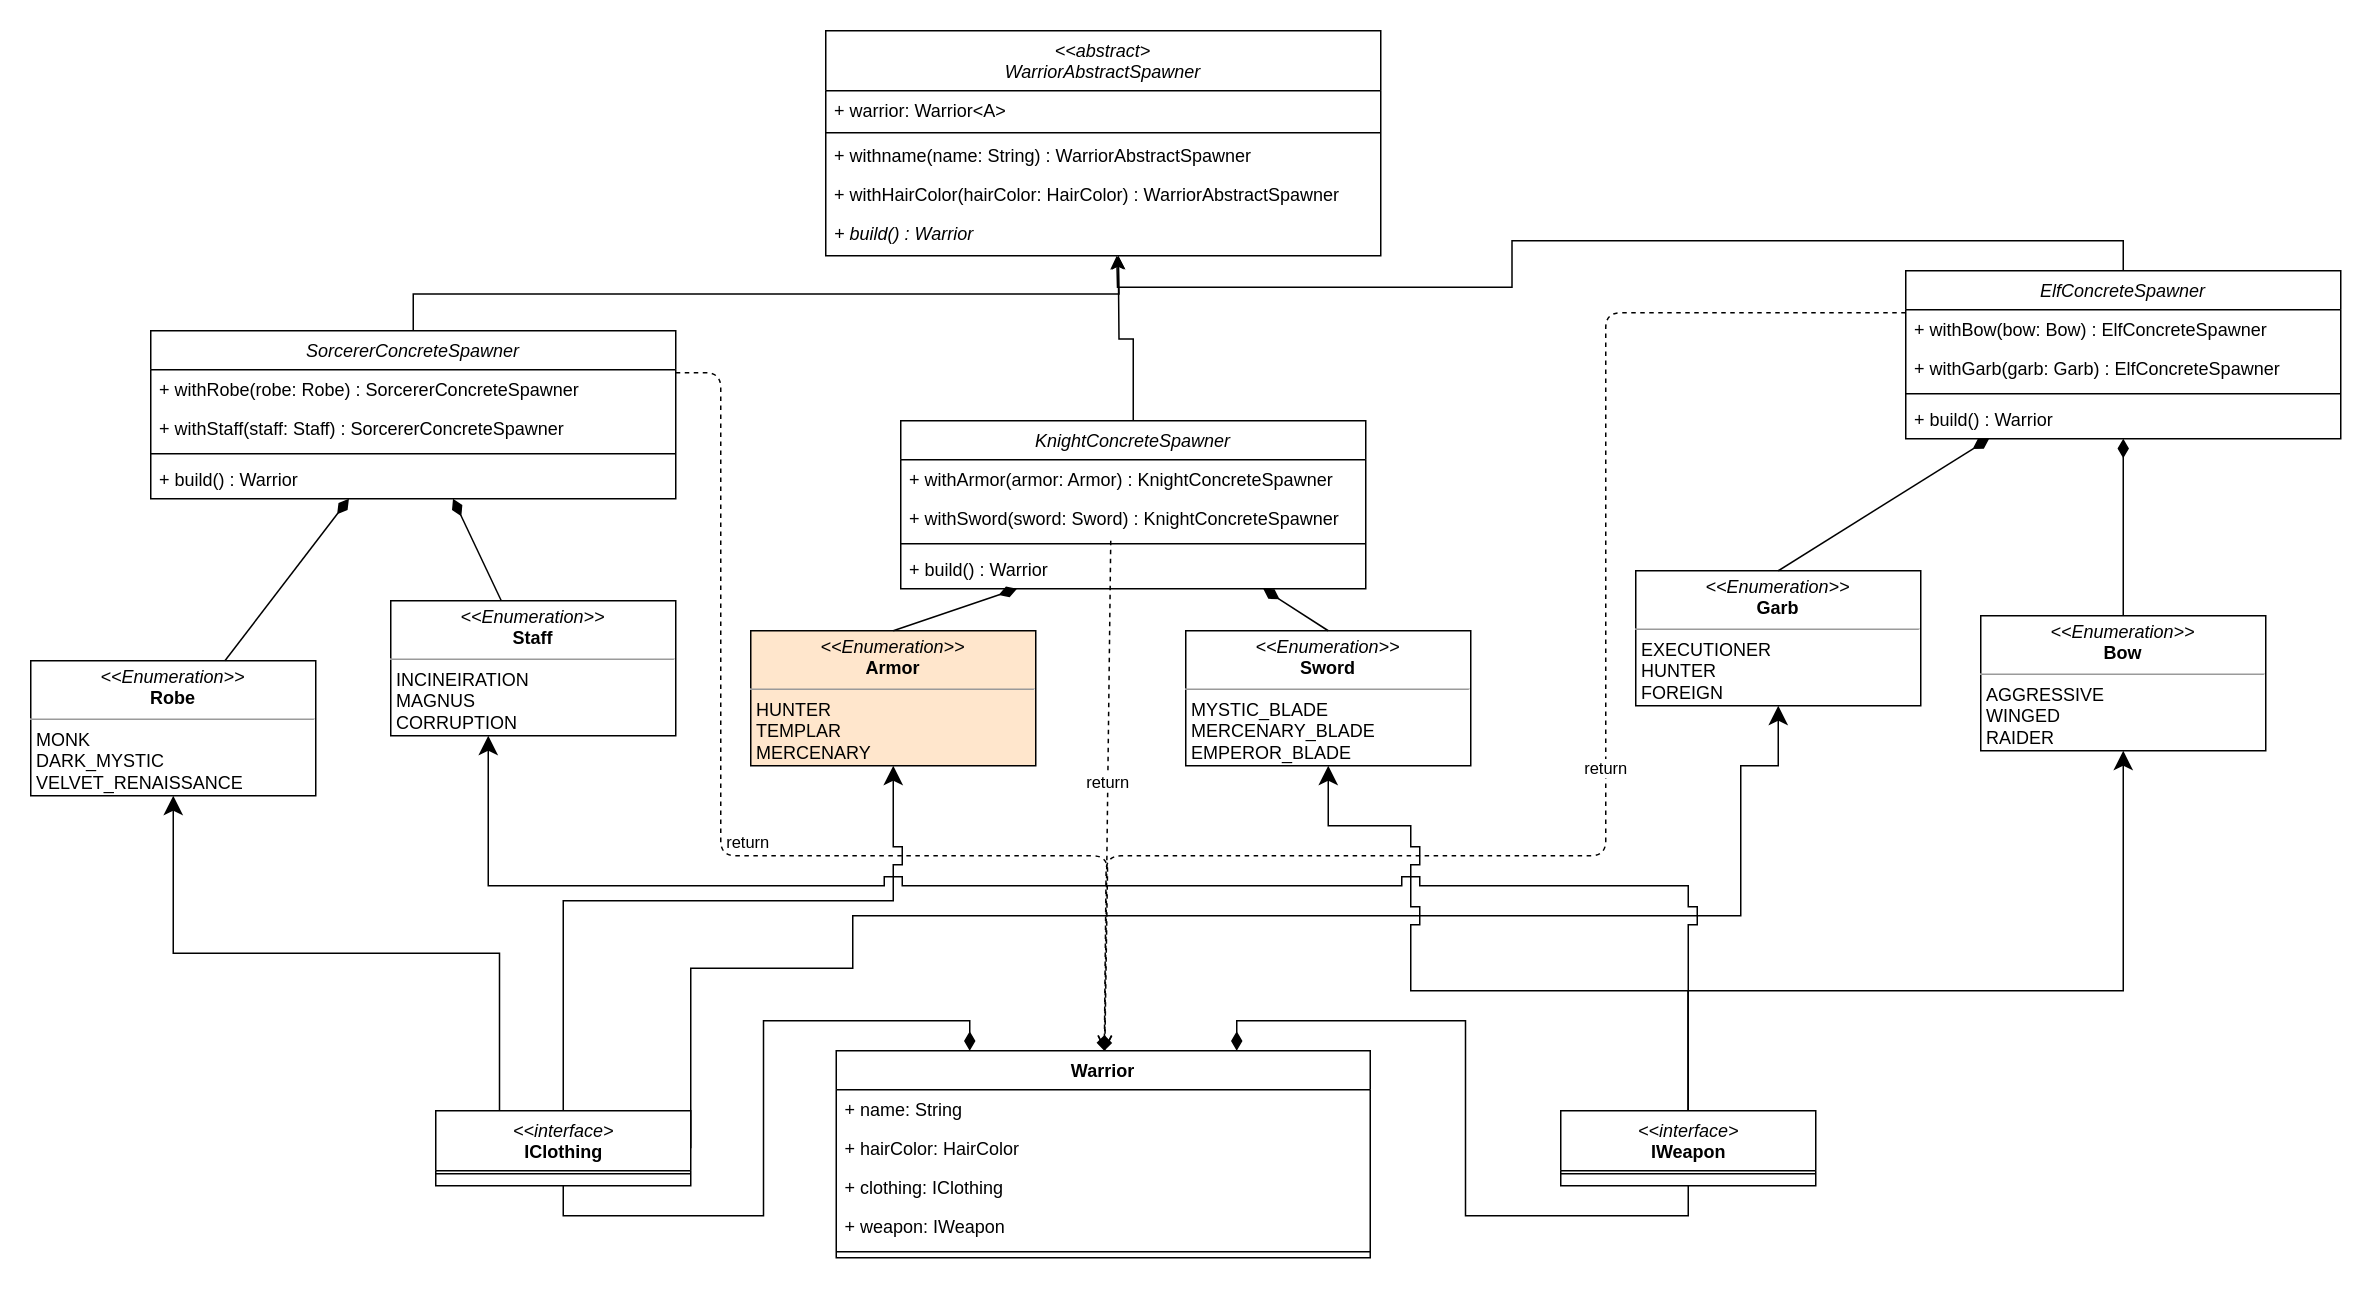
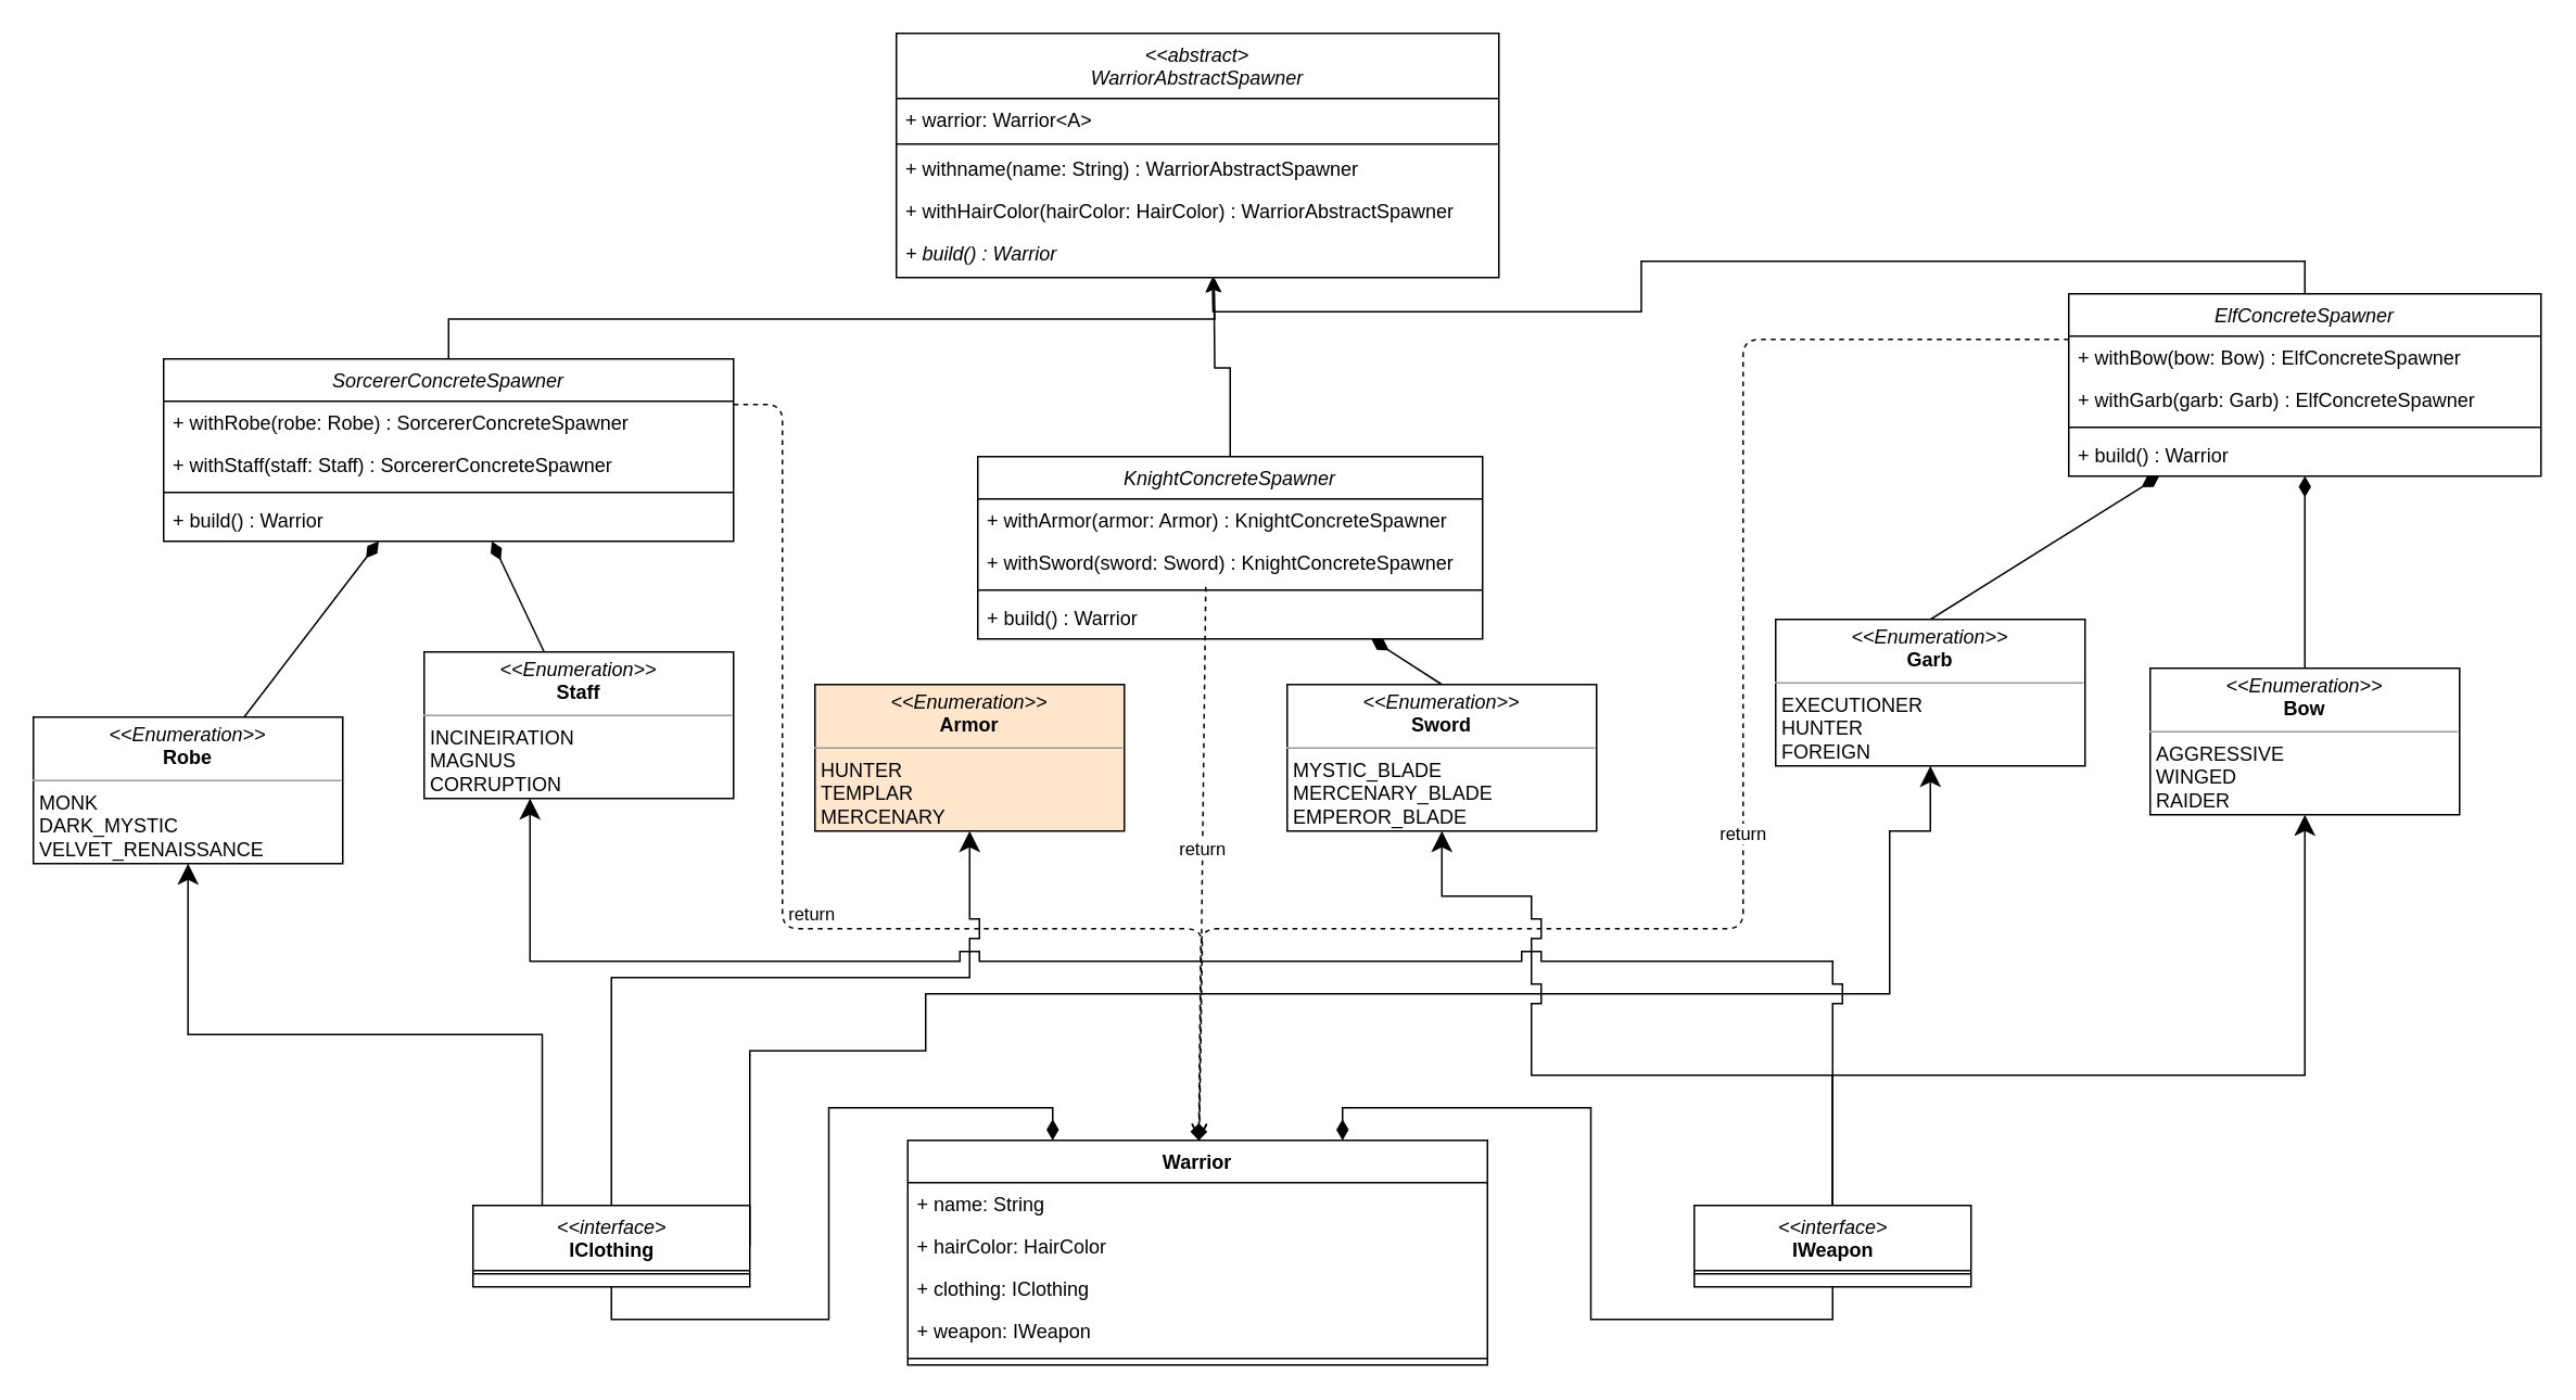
- <mxCell id="39" value="" style="endArrow=diamondThin;endFill=1;endSize=10;html=1;exitX=0.5;exitY=0;exitDx=0;exitDy=0;entryX=0.25;entryY=1;entryDx=0;entryDy=0;" parent="1" source="33" target="15" edge="1"><mxGeometry width="160" relative="1" as="geometry"><mxPoint x="580" y="440" as="sourcePoint" /><mxPoint x="650" y="390" as="targetPoint" /></mxGeometry></mxCell>
